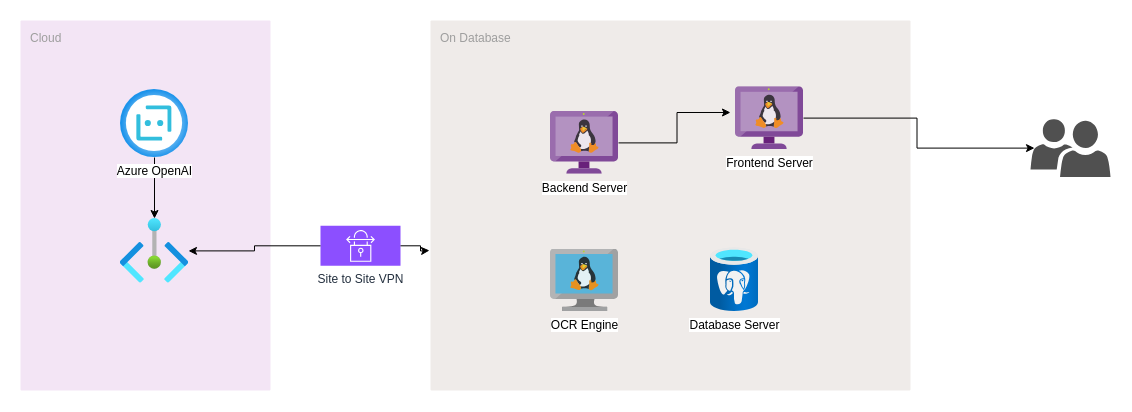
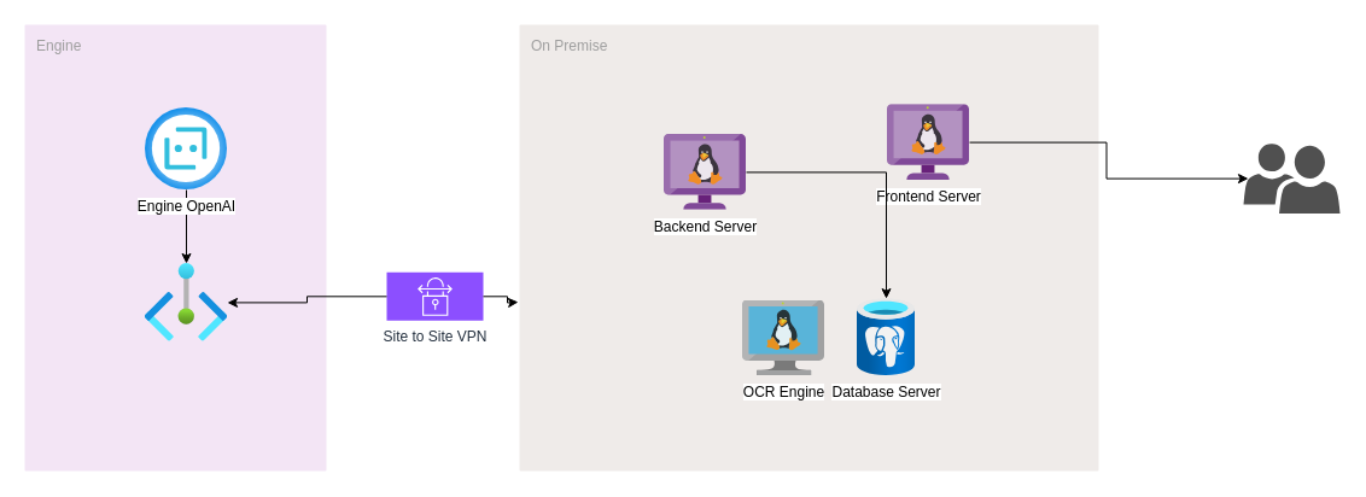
- <mxCell id="2" value="Cloud" style="sketch=0;points=[[0,0,0],[0.25,0,0],[0.5,0,0],[0.75,0,0],[1,0,0],[1,0.25,0],[1,0.5,0],[1,0.75,0],[1,1,0],[0.75,1,0],[0.5,1,0],[0.25,1,0],[0,1,0],[0,0.75,0],[0,0.5,0],[0,0.25,0]];rounded=1;absoluteArcSize=1;arcSize=2;html=1;strokeColor=none;gradientColor=none;shadow=0;dashed=0;fontSize=12;fontColor=#9E9E9E;align=left;verticalAlign=top;spacing=10;spacingTop=-4;whiteSpace=wrap;fillColor=#F3E5F5;" vertex="1" parent="1"><mxGeometry x="20" y="20" width="250" height="370" as="geometry" /></mxCell>
+ <mxCell id="2" value="Engine" style="sketch=0;points=[[0,0,0],[0.25,0,0],[0.5,0,0],[0.75,0,0],[1,0,0],[1,0.25,0],[1,0.5,0],[1,0.75,0],[1,1,0],[0.75,1,0],[0.5,1,0],[0.25,1,0],[0,1,0],[0,0.75,0],[0,0.5,0],[0,0.25,0]];rounded=1;absoluteArcSize=1;arcSize=2;html=1;strokeColor=none;gradientColor=none;shadow=0;dashed=0;fontSize=12;fontColor=#9E9E9E;align=left;verticalAlign=top;spacing=10;spacingTop=-4;whiteSpace=wrap;fillColor=#F3E5F5;" vertex="1" parent="1"><mxGeometry x="20" y="20" width="250" height="370" as="geometry" /></mxCell>
- <mxCell id="5" value="On Database" style="sketch=0;points=[[0,0,0],[0.25,0,0],[0.5,0,0],[0.75,0,0],[1,0,0],[1,0.25,0],[1,0.5,0],[1,0.75,0],[1,1,0],[0.75,1,0],[0.5,1,0],[0.25,1,0],[0,1,0],[0,0.75,0],[0,0.5,0],[0,0.25,0]];rounded=1;absoluteArcSize=1;arcSize=2;html=1;strokeColor=none;gradientColor=none;shadow=0;dashed=0;fontSize=12;fontColor=#9E9E9E;align=left;verticalAlign=top;spacing=10;spacingTop=-4;whiteSpace=wrap;fillColor=#EFEBE9;" vertex="1" parent="1"><mxGeometry x="430" y="20" width="480" height="370" as="geometry" /></mxCell>
+ <mxCell id="5" value="On Premise" style="sketch=0;points=[[0,0,0],[0.25,0,0],[0.5,0,0],[0.75,0,0],[1,0,0],[1,0.25,0],[1,0.5,0],[1,0.75,0],[1,1,0],[0.75,1,0],[0.5,1,0],[0.25,1,0],[0,1,0],[0,0.75,0],[0,0.5,0],[0,0.25,0]];rounded=1;absoluteArcSize=1;arcSize=2;html=1;strokeColor=none;gradientColor=none;shadow=0;dashed=0;fontSize=12;fontColor=#9E9E9E;align=left;verticalAlign=top;spacing=10;spacingTop=-4;whiteSpace=wrap;fillColor=#EFEBE9;" vertex="1" parent="1"><mxGeometry x="430" y="20" width="480" height="370" as="geometry" /></mxCell>
- <mxCell id="14" style="edgeStyle=orthogonalEdgeStyle;rounded=0;orthogonalLoop=1;jettySize=auto;html=1;entryX=-0.074;entryY=0.41;entryDx=0;entryDy=0;entryPerimeter=0;" edge="1" parent="1" source="12" target="13"><mxGeometry relative="1" as="geometry" /></mxCell>
+ <mxCell id="14" style="edgeStyle=orthogonalEdgeStyle;rounded=0;orthogonalLoop=1;jettySize=auto;html=1;" edge="1" parent="1" source="12" target="10"><mxGeometry relative="1" as="geometry" /></mxCell>
- <mxCell id="4" value="Azure OpenAI" style="image;aspect=fixed;html=1;points=[];align=center;fontSize=12;image=img/lib/azure2/ai_machine_learning/Bot_Services.svg;" vertex="1" parent="1"><mxGeometry x="120" y="89" width="68" height="68" as="geometry" /></mxCell>
+ <mxCell id="4" value="Engine OpenAI" style="image;aspect=fixed;html=1;points=[];align=center;fontSize=12;image=img/lib/azure2/ai_machine_learning/Bot_Services.svg;" vertex="1" parent="1"><mxGeometry x="120" y="89" width="68" height="68" as="geometry" /></mxCell>
- <mxCell id="11" value="OCR Engine" style="image;sketch=0;aspect=fixed;html=1;points=[];align=center;fontSize=12;image=img/lib/mscae/VM_Linux.svg;" vertex="1" parent="1"><mxGeometry x="550" y="248.56" width="68" height="62.56" as="geometry" /></mxCell>
+ <mxCell id="11" value="OCR Engine" style="image;sketch=0;aspect=fixed;html=1;points=[];align=center;fontSize=12;image=img/lib/mscae/VM_Linux.svg;" vertex="1" parent="1"><mxGeometry x="615" y="248.56" width="68" height="62.56" as="geometry" /></mxCell>
